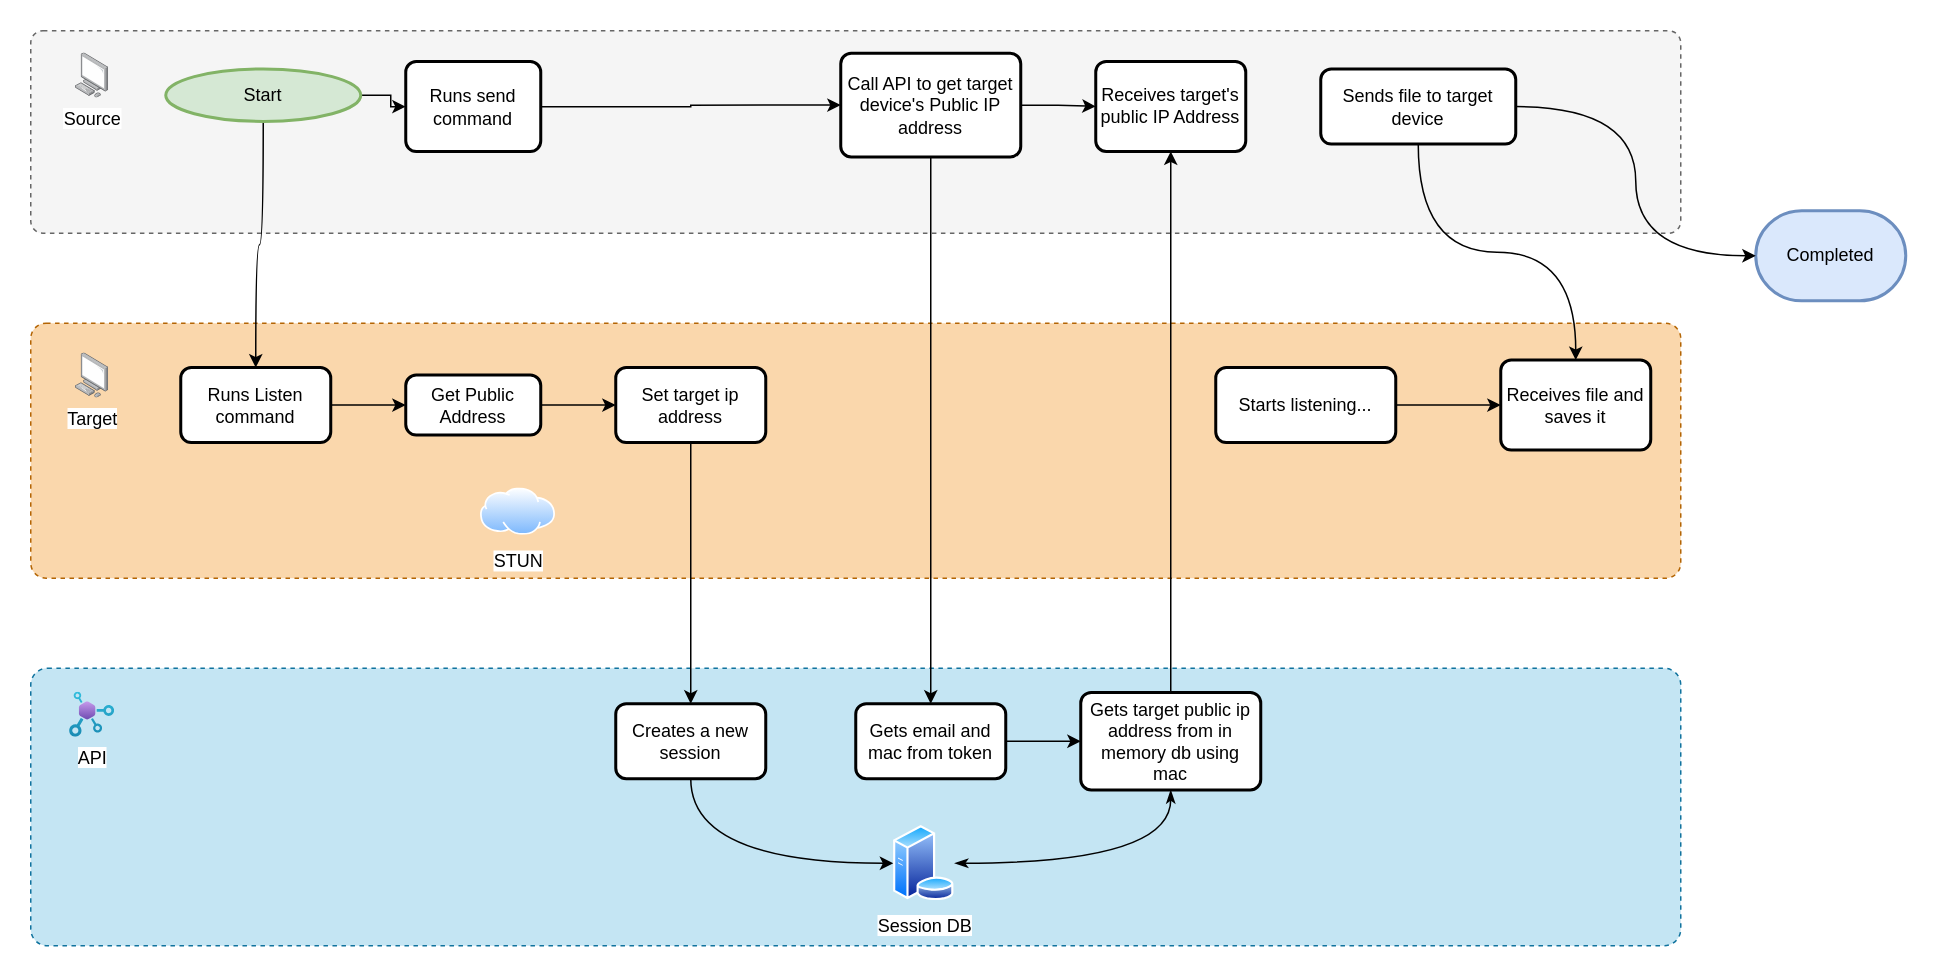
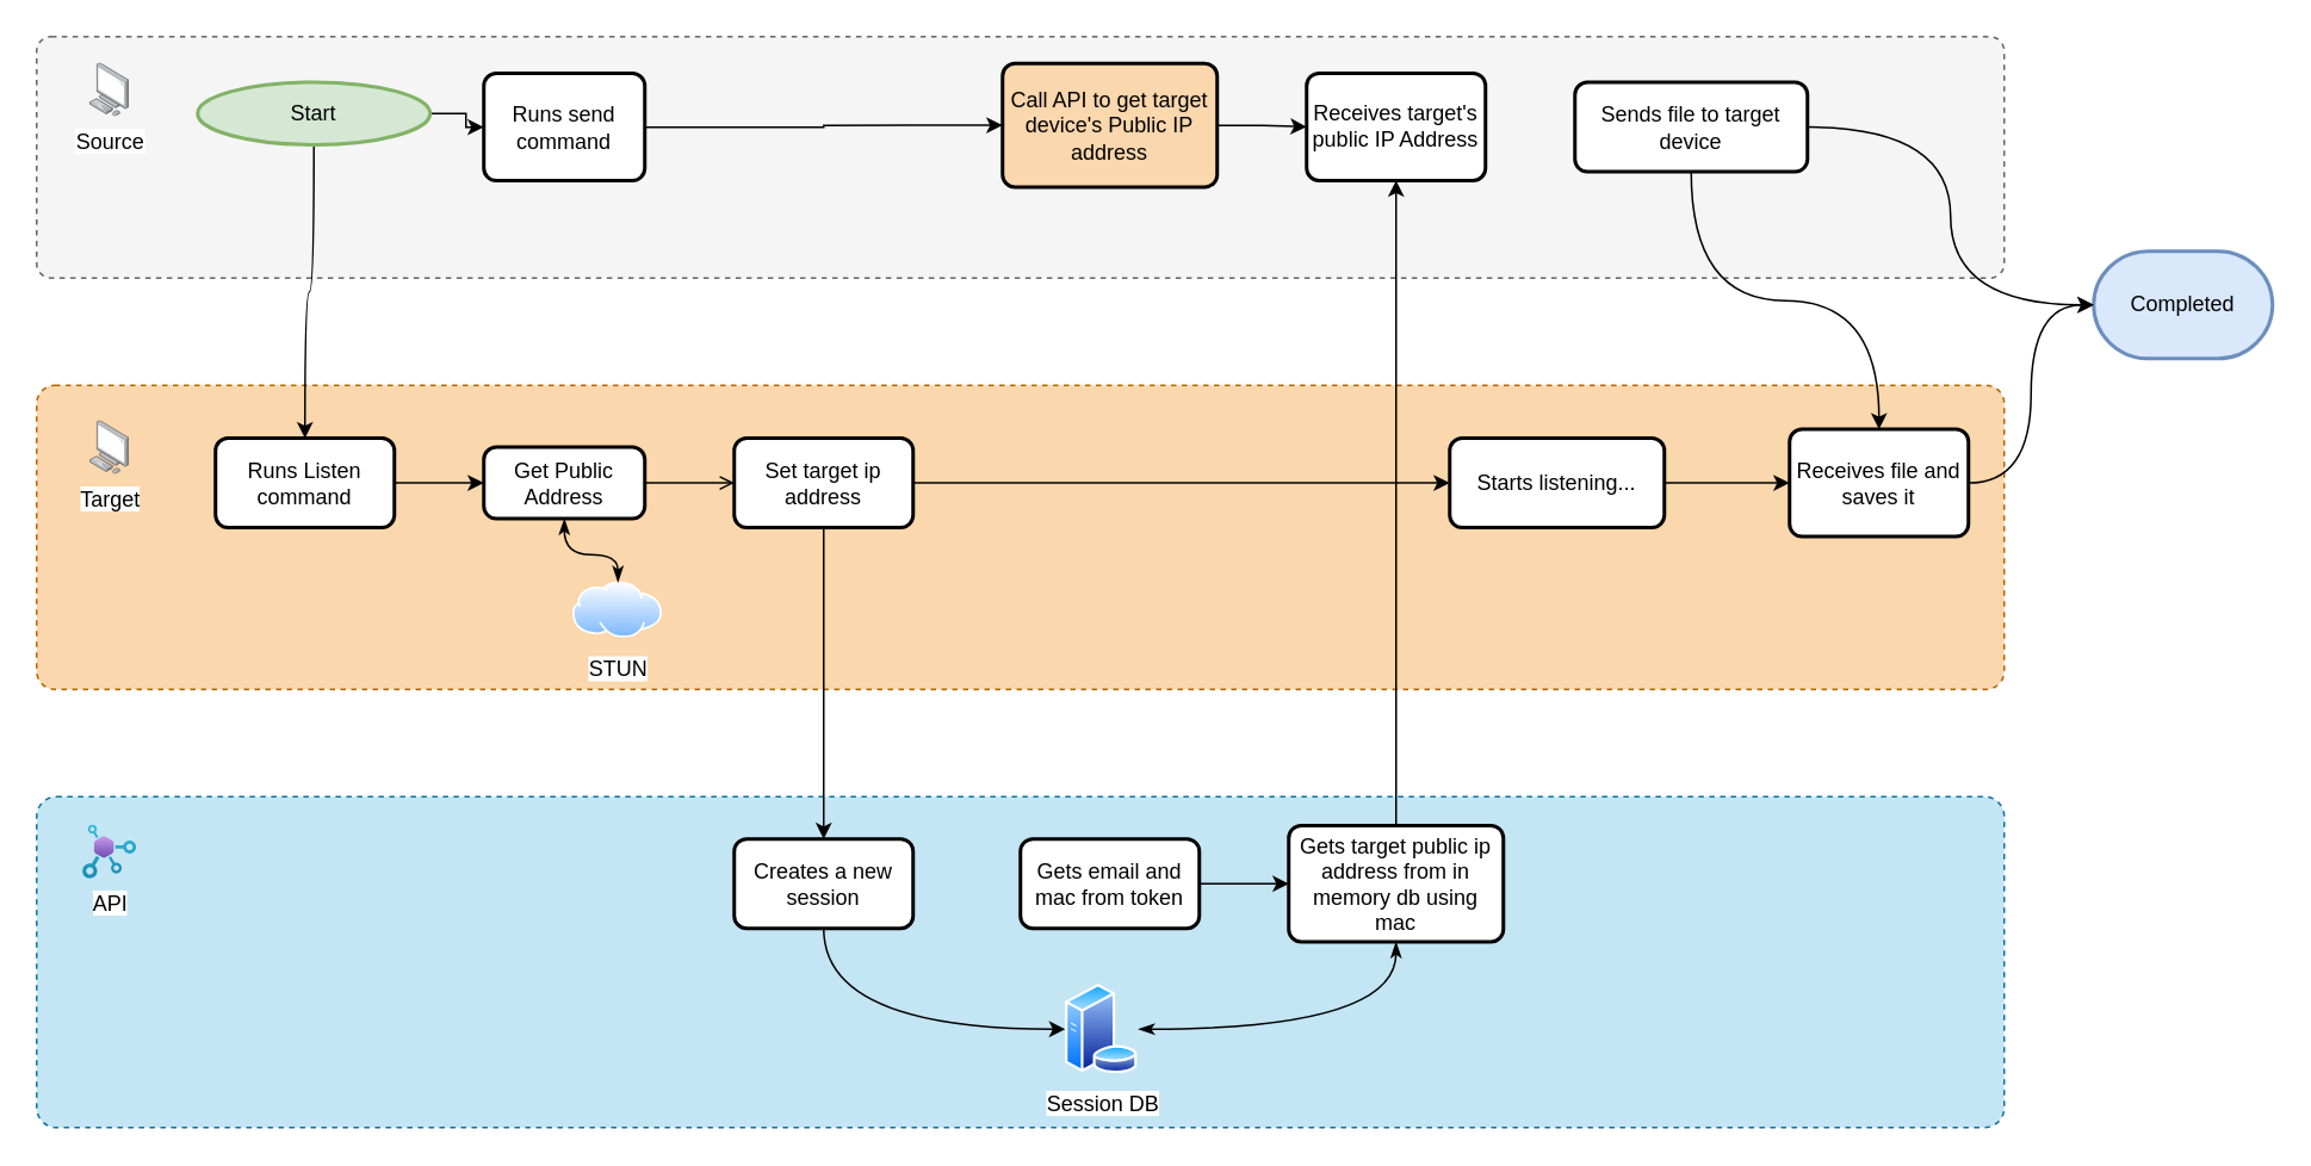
- <mxCell id="22" value="Call API to get target device's Public IP address" style="rounded=1;whiteSpace=wrap;html=1;absoluteArcSize=1;arcSize=14;strokeWidth=2;" vertex="1" parent="1"><mxGeometry x="560" y="35" width="120" height="69.1" as="geometry" /></mxCell>
+ <mxCell id="22" value="Call API to get target device's Public IP address" style="rounded=1;whiteSpace=wrap;html=1;absoluteArcSize=1;arcSize=14;strokeWidth=2;fillColor=#fad7ac;" vertex="1" parent="1"><mxGeometry x="560" y="35" width="120" height="69.1" as="geometry" /></mxCell>
+ <mxCell id="39" style="edgeStyle=orthogonalEdgeStyle;rounded=0;orthogonalLoop=1;jettySize=auto;html=1;exitX=1;exitY=0.5;exitDx=0;exitDy=0;entryX=0;entryY=0.5;entryDx=0;entryDy=0;entryPerimeter=0;curved=1;" edge="1" parent="1" source="40" target="25"><mxGeometry relative="1" as="geometry"><mxPoint x="1190" y="230" as="targetPoint" /></mxGeometry></mxCell>
- <mxCell id="11" value="" style="edgeStyle=orthogonalEdgeStyle;rounded=0;orthogonalLoop=1;jettySize=auto;html=1;" edge="1" parent="1" source="12" target="15"><mxGeometry relative="1" as="geometry" /></mxCell>
+ <mxCell id="11" value="" style="edgeStyle=orthogonalEdgeStyle;rounded=0;orthogonalLoop=1;jettySize=auto;html=1;endArrow=open;" edge="1" parent="1" source="12" target="15"><mxGeometry relative="1" as="geometry" /></mxCell>
+ <mxCell id="14" style="edgeStyle=orthogonalEdgeStyle;rounded=0;orthogonalLoop=1;jettySize=auto;html=1;exitX=1;exitY=0.5;exitDx=0;exitDy=0;entryX=0;entryY=0.5;entryDx=0;entryDy=0;" edge="1" parent="1" source="15" target="19"><mxGeometry relative="1" as="geometry" /></mxCell>
- <mxCell id="21" style="edgeStyle=orthogonalEdgeStyle;rounded=0;orthogonalLoop=1;jettySize=auto;html=1;exitX=0.5;exitY=1;exitDx=0;exitDy=0;entryX=0.5;entryY=0;entryDx=0;entryDy=0;" edge="1" parent="1" source="22" target="27"><mxGeometry relative="1" as="geometry" /></mxCell>
+ <mxCell id="10" style="edgeStyle=orthogonalEdgeStyle;rounded=0;orthogonalLoop=1;jettySize=auto;html=1;exitX=0.5;exitY=1;exitDx=0;exitDy=0;entryX=0.5;entryY=0;entryDx=0;entryDy=0;curved=1;startArrow=classicThin;startFill=1;endArrow=classicThin;endFill=1;" edge="1" parent="1" source="12" target="8"><mxGeometry relative="1" as="geometry" /></mxCell>
